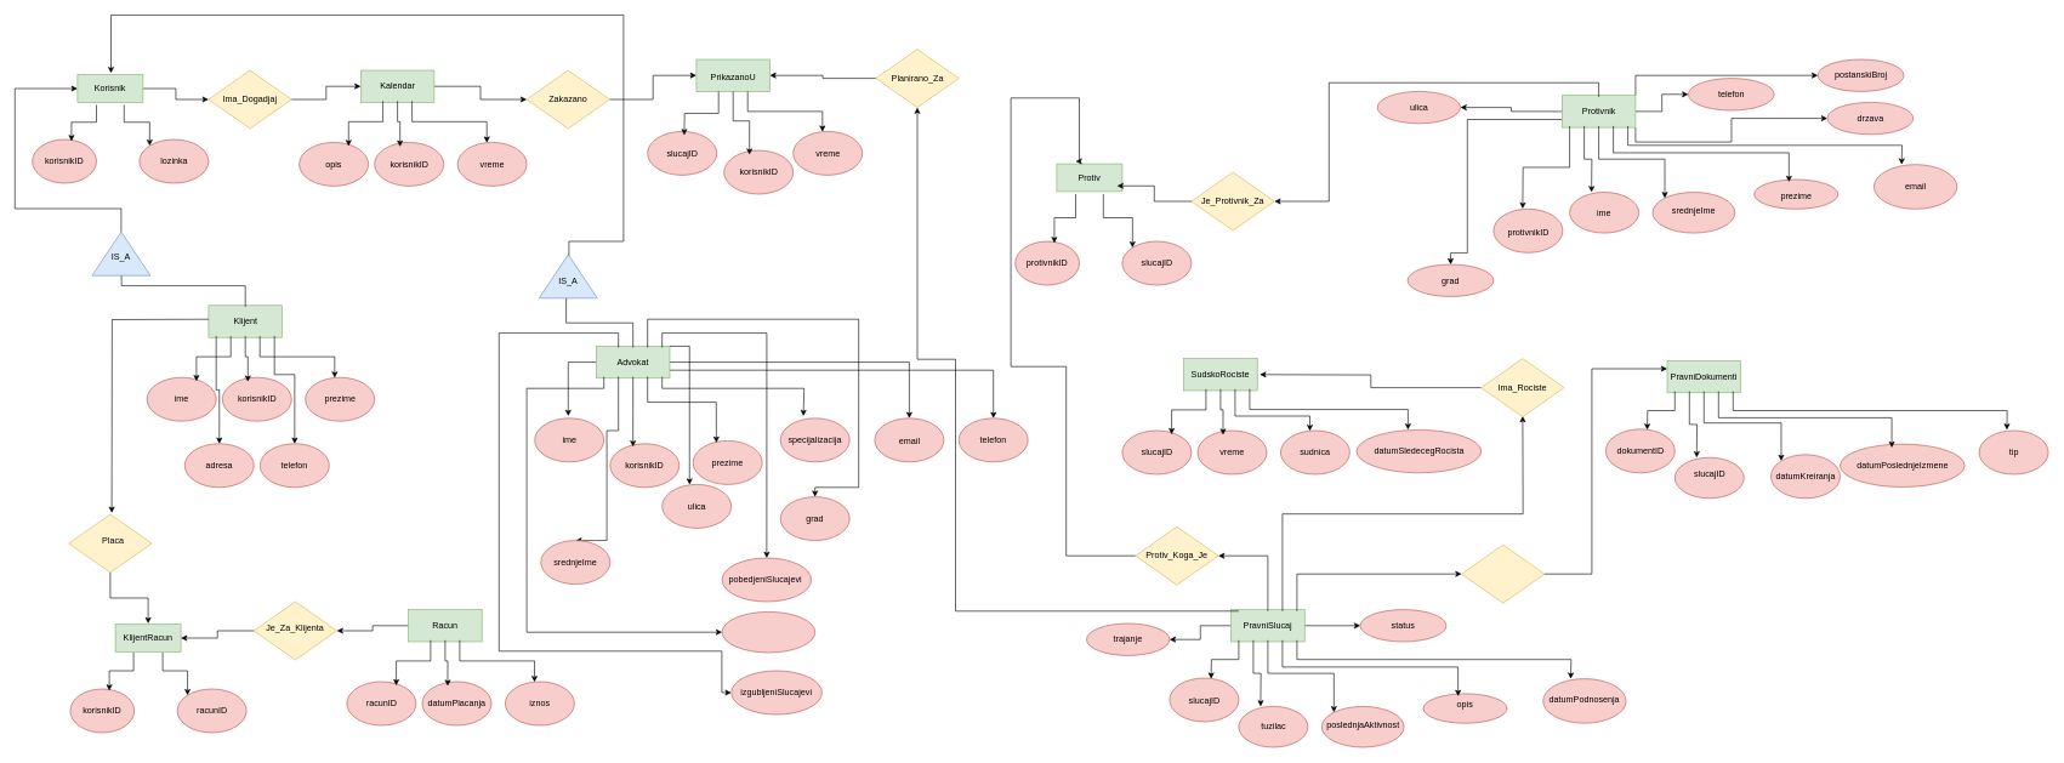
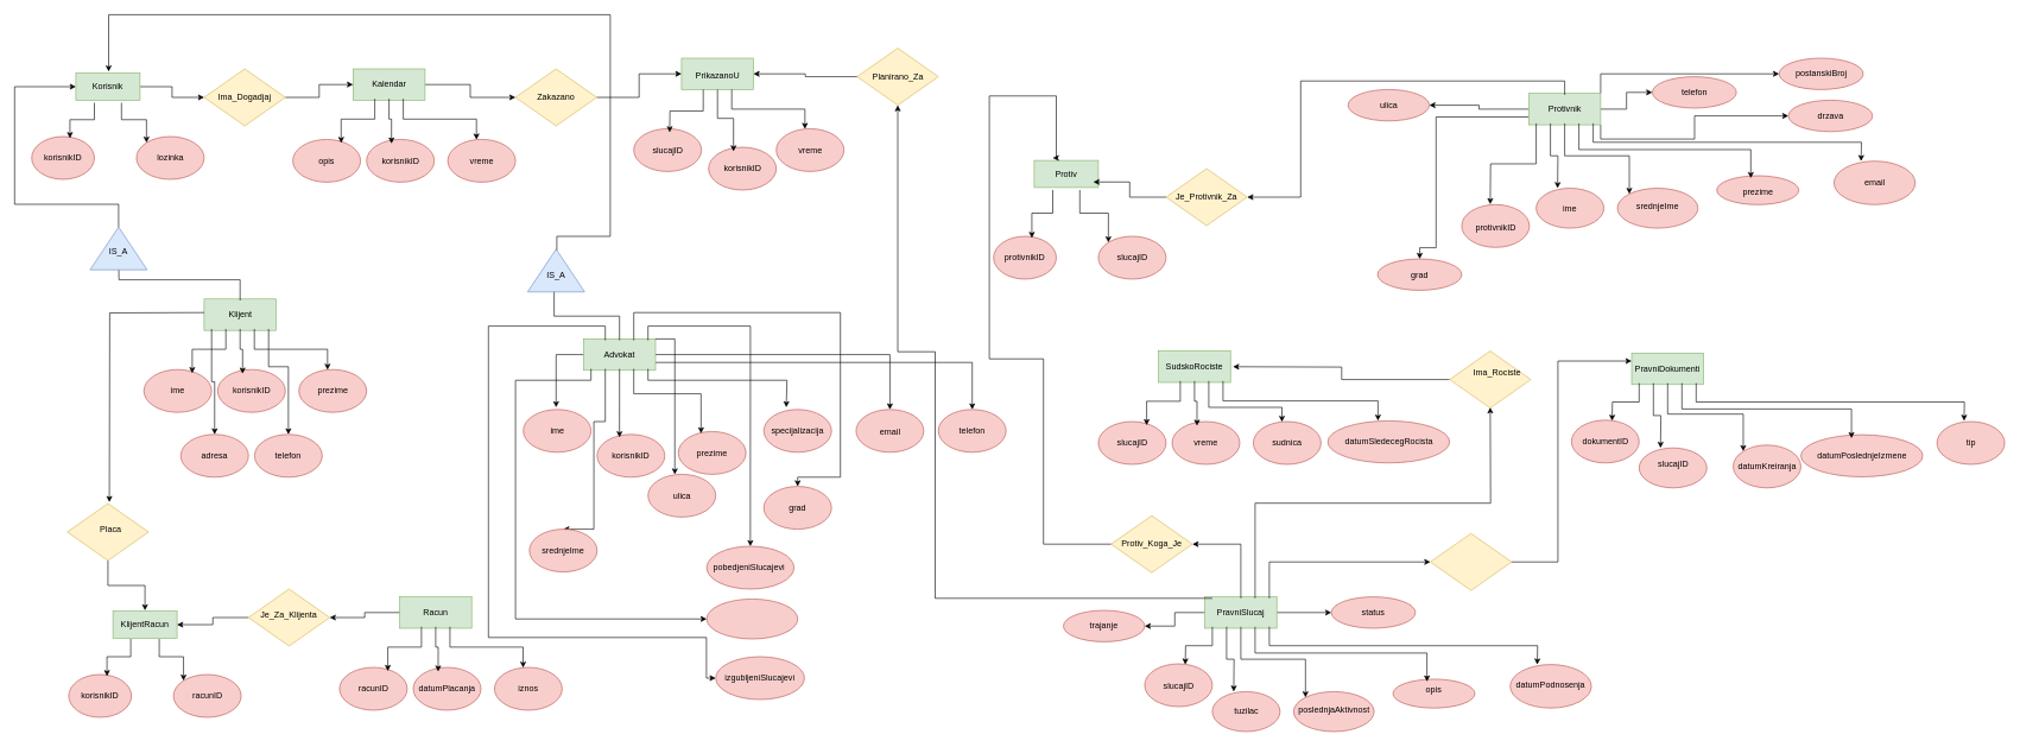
- <mxCell id="238" value="Ima_Rociste" style="text;strokeColor=none;align=center;fillColor=none;html=1;verticalAlign=middle;whiteSpace=wrap;rounded=0;fontSize=12;" parent="1" vertex="1"><mxGeometry x="2061" y="517" width="60" height="30" as="geometry" /></mxCell>
+ <mxCell id="238" value="Ima_Rociste" style="text;strokeColor=none;align=center;fillColor=none;html=1;verticalAlign=middle;whiteSpace=wrap;rounded=0;fontSize=12;" parent="1" vertex="1"><mxGeometry x="2071" y="507" width="60" height="30" as="geometry" /></mxCell>
